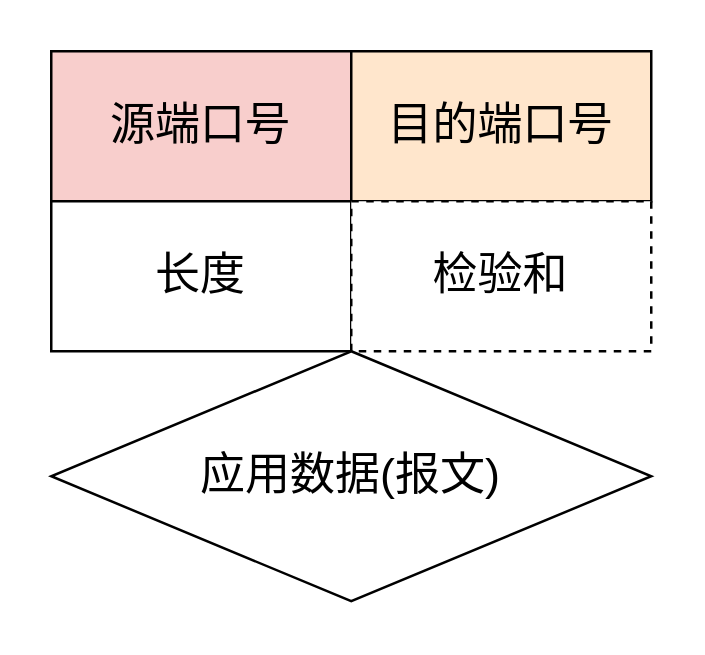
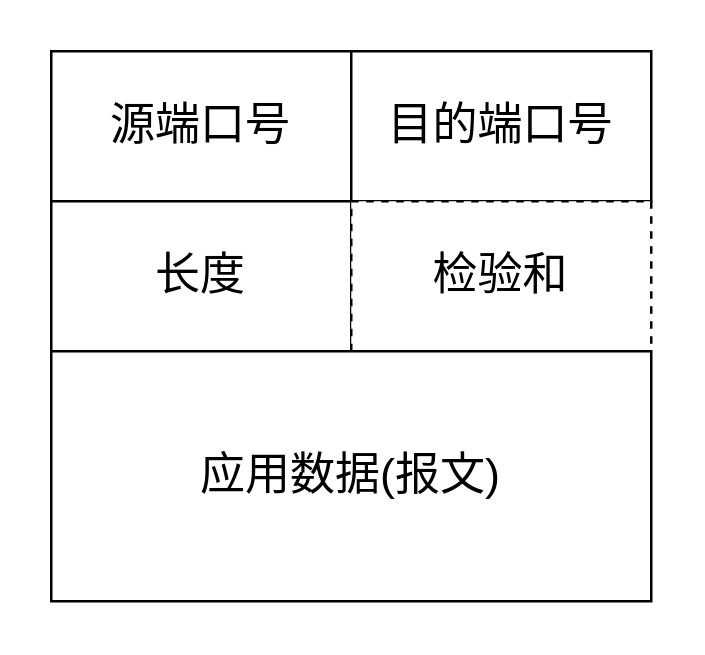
- <mxCell id="3" value="源端口号" style="rounded=0;whiteSpace=wrap;html=1;fontSize=18;fillColor=#f8cecc;" vertex="1" parent="2"><mxGeometry width="120" height="60" as="geometry" /></mxCell>
+ <mxCell id="3" value="源端口号" style="rounded=0;whiteSpace=wrap;html=1;fontSize=18;" vertex="1" parent="2"><mxGeometry width="120" height="60" as="geometry" /></mxCell>
- <mxCell id="4" value="目的端口号" style="rounded=0;whiteSpace=wrap;html=1;fontSize=18;fillColor=#ffe6cc;" vertex="1" parent="2"><mxGeometry x="120" width="120" height="60" as="geometry" /></mxCell>
+ <mxCell id="4" value="目的端口号" style="rounded=0;whiteSpace=wrap;html=1;fontSize=18;" vertex="1" parent="2"><mxGeometry x="120" width="120" height="60" as="geometry" /></mxCell>
- <mxCell id="7" value="应用数据(报文)" style="rhombus;whiteSpace=wrap;html=1;fontSize=18;" vertex="1" parent="2"><mxGeometry y="120" width="240" height="100" as="geometry" /></mxCell>
+ <mxCell id="7" value="应用数据(报文)" style="rounded=0;whiteSpace=wrap;html=1;fontSize=18;" vertex="1" parent="2"><mxGeometry y="120" width="240" height="100" as="geometry" /></mxCell>
